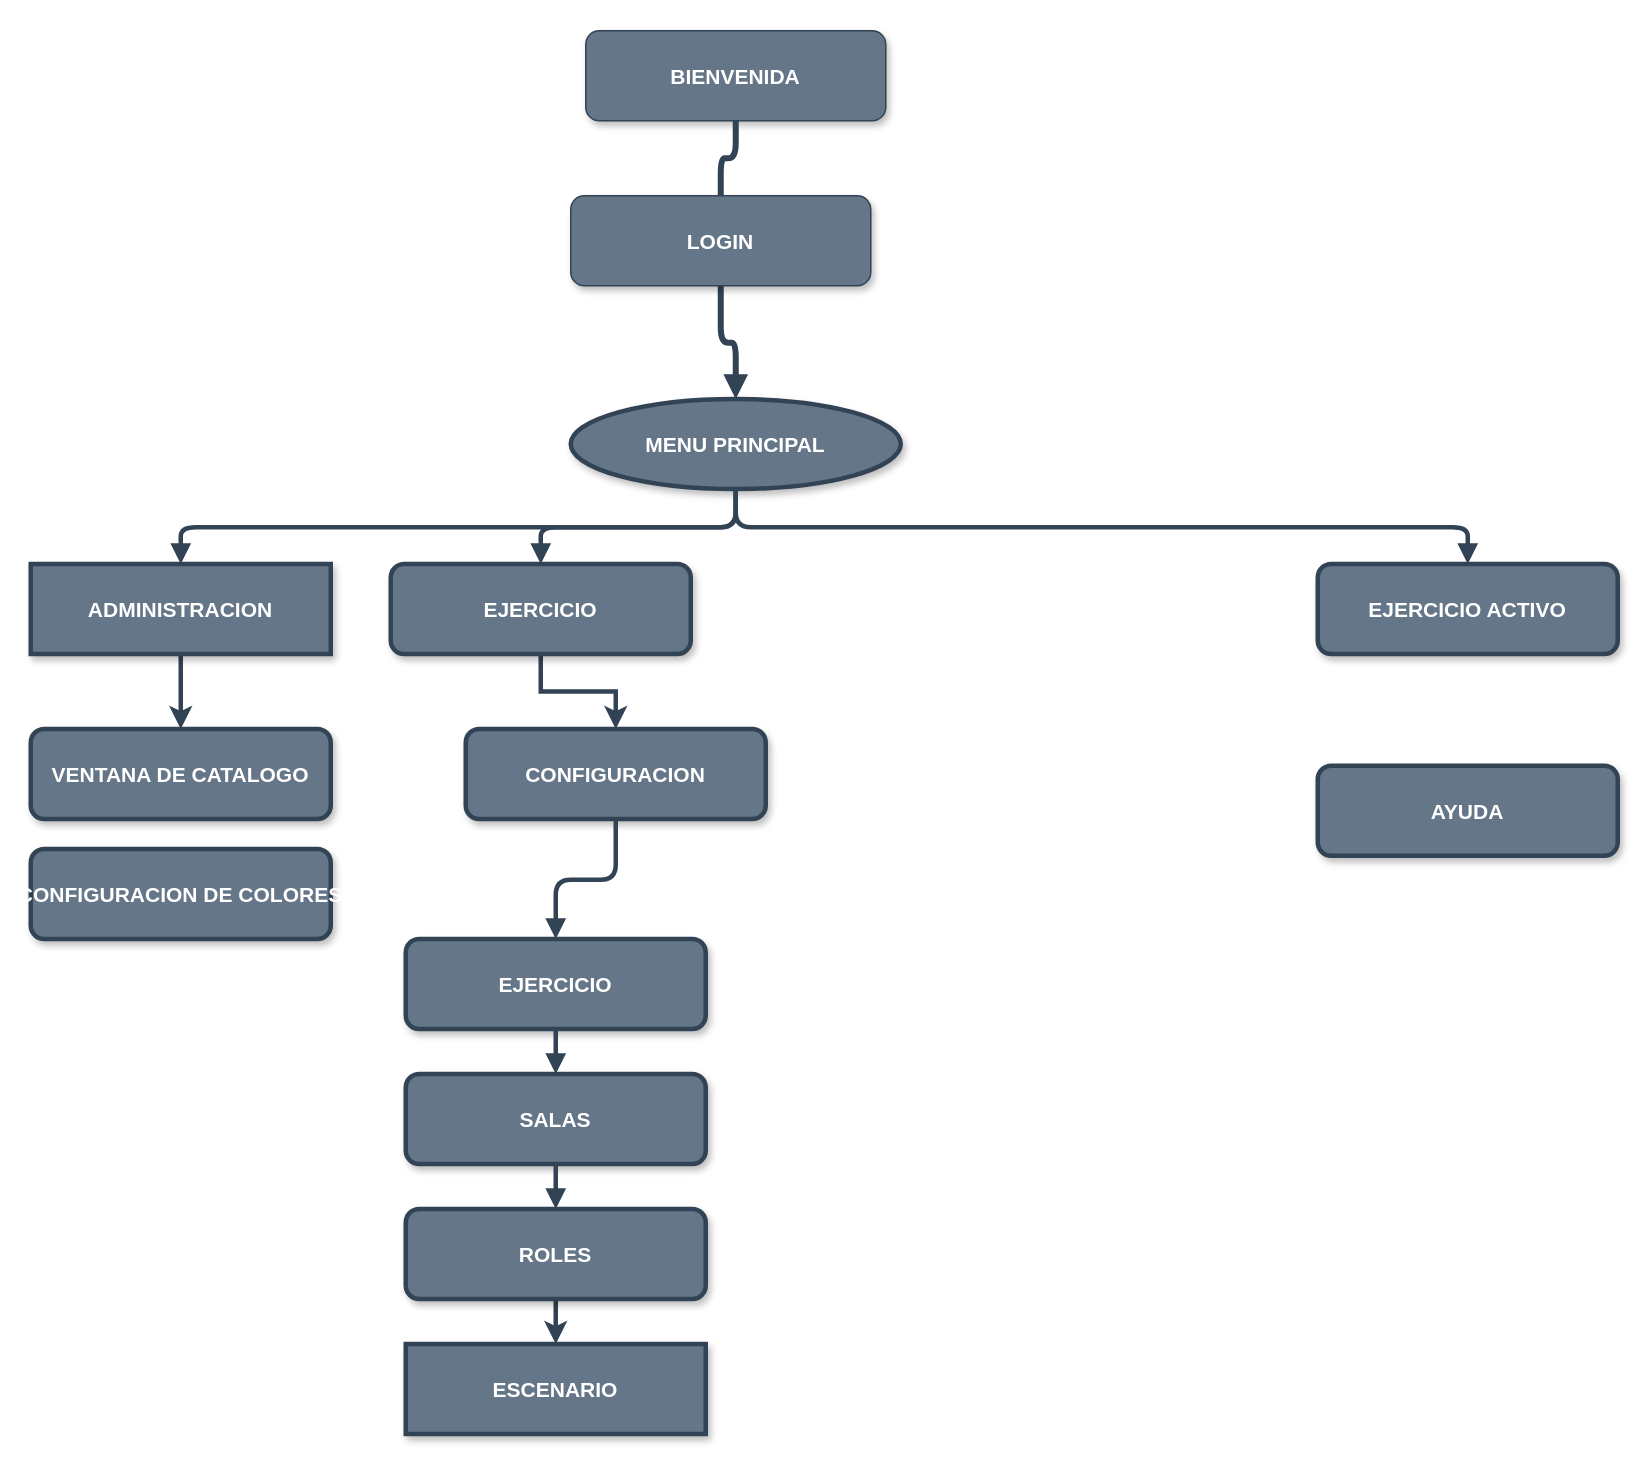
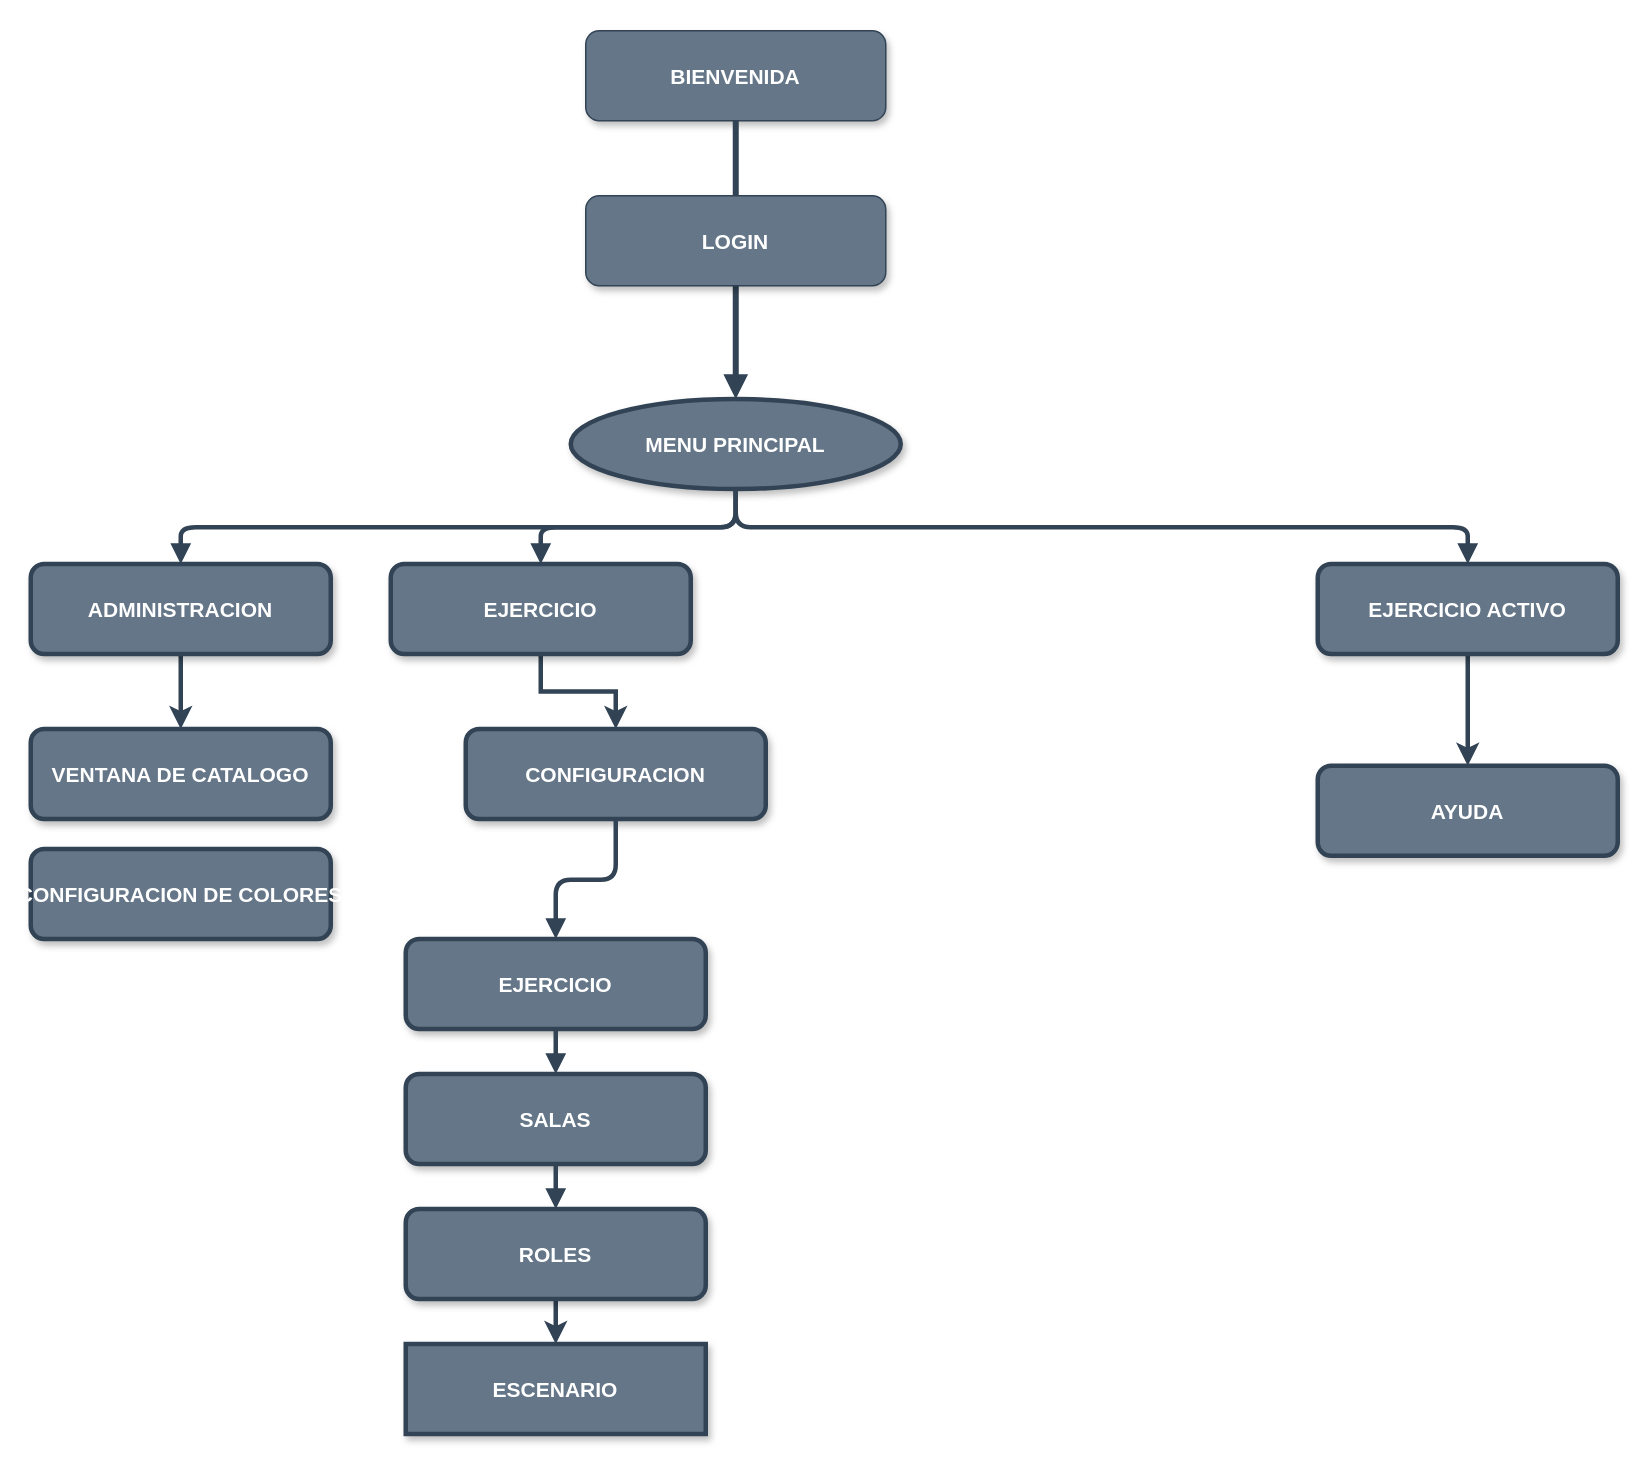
- <mxCell id="25" value="LOGIN" style="rounded=1;fillColor=#647687;strokeColor=#314354;shadow=1;fontStyle=1;fontColor=#ffffff;fontSize=14;" vertex="1" parent="1"><mxGeometry x="380" y="130" width="200" height="60" as="geometry" /></mxCell>
+ <mxCell id="25" value="LOGIN" style="rounded=1;fillColor=#647687;strokeColor=#314354;shadow=1;fontStyle=1;fontColor=#ffffff;fontSize=14;" vertex="1" parent="1"><mxGeometry x="390" y="130" width="200" height="60" as="geometry" /></mxCell>
- <mxCell id="5" value="ADMINISTRACION" style="fillColor=#647687;strokeColor=#314354;shadow=1;fontStyle=1;fontColor=#ffffff;fontSize=14;strokeWidth=3;rounded=0;" parent="1" vertex="1"><mxGeometry x="20" y="375.5" width="200" height="60" as="geometry" /></mxCell>
+ <mxCell id="5" value="ADMINISTRACION" style="rounded=1;fillColor=#647687;strokeColor=#314354;shadow=1;fontStyle=1;fontColor=#ffffff;fontSize=14;strokeWidth=3;" parent="1" vertex="1"><mxGeometry x="20" y="375.5" width="200" height="60" as="geometry" /></mxCell>
+ <mxCell id="8" style="edgeStyle=orthogonalEdgeStyle;rounded=0;orthogonalLoop=1;jettySize=auto;html=1;entryX=0.5;entryY=0;entryDx=0;entryDy=0;strokeWidth=3;fillColor=#647687;strokeColor=#314354;" edge="1" parent="1" source="9" target="17"><mxGeometry relative="1" as="geometry" /></mxCell>
